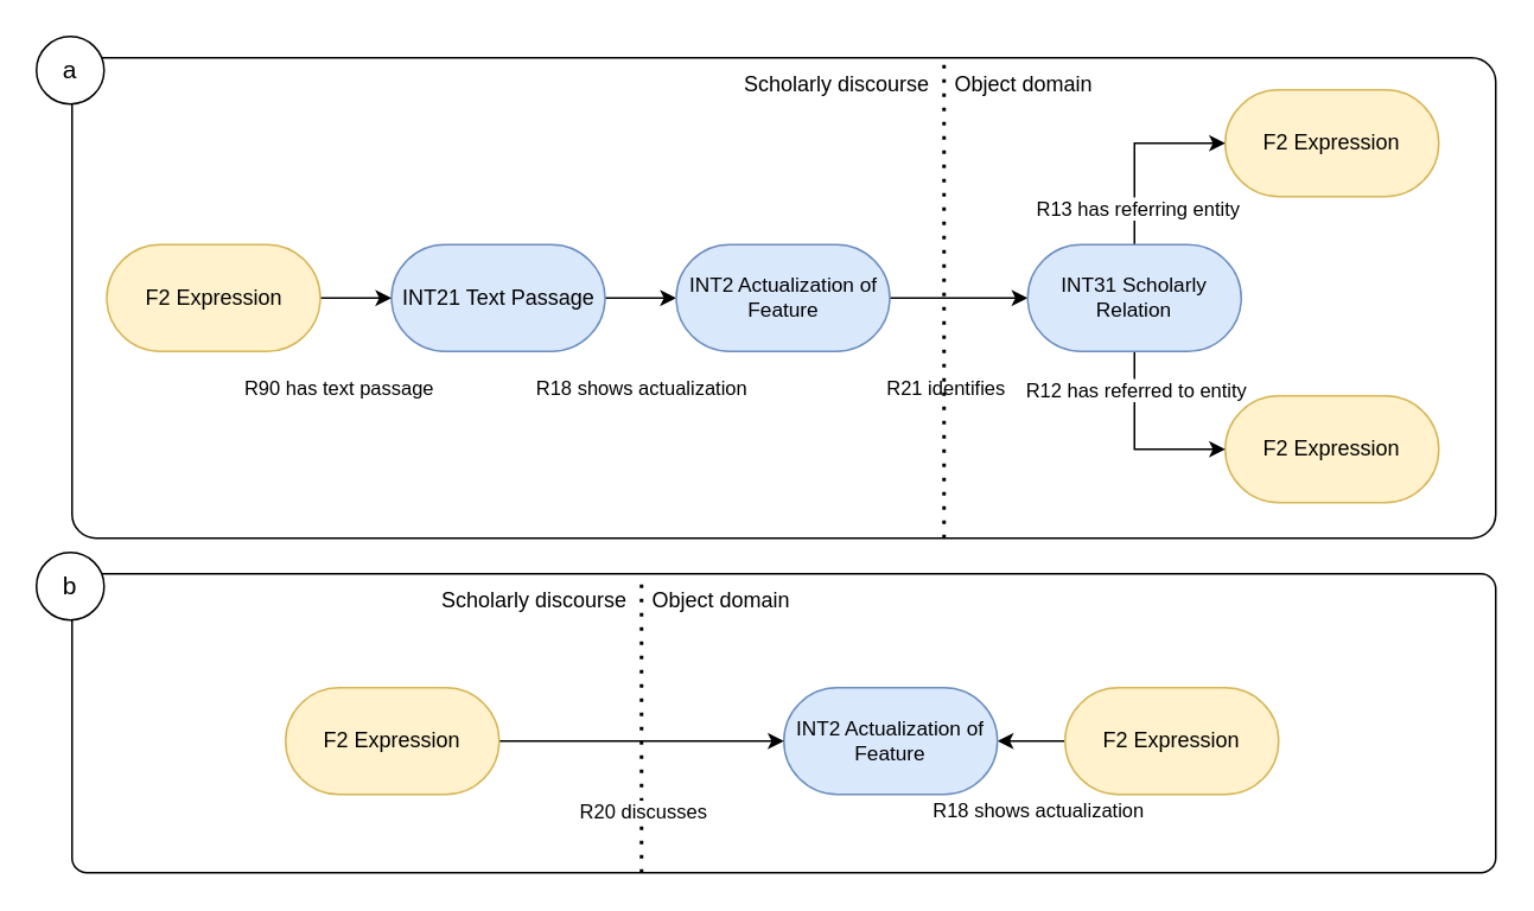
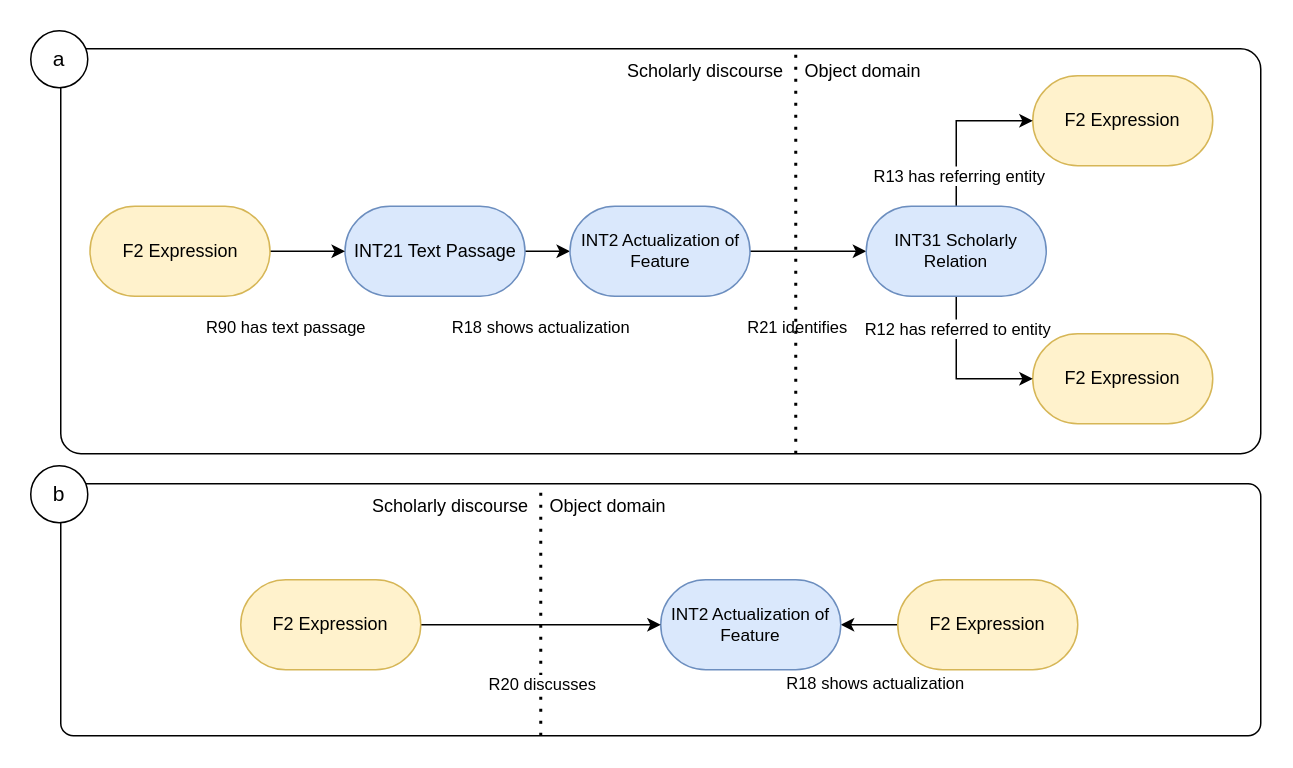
- <mxCell id="6" value="INT21 Text Passage" style="rounded=1;html=1;perimeterSpacing=0;arcSize=50;whiteSpace=wrap;fontFamily=Helvetica;spacingTop=0;spacingBottom=0;spacing=2;fillColor=#dae8fc;strokeColor=#6c8ebf;fontSize=12;" vertex="1" parent="1"><mxGeometry x="219.5" y="137" width="120" height="60" as="geometry" /></mxCell>
+ <mxCell id="6" value="INT21 Text Passage" style="rounded=1;html=1;perimeterSpacing=0;arcSize=50;whiteSpace=wrap;fontFamily=Helvetica;spacingTop=0;spacingBottom=0;spacing=2;fillColor=#dae8fc;strokeColor=#6c8ebf;fontSize=12;" vertex="1" parent="1"><mxGeometry x="229.5" y="137" width="120" height="60" as="geometry" /></mxCell>
